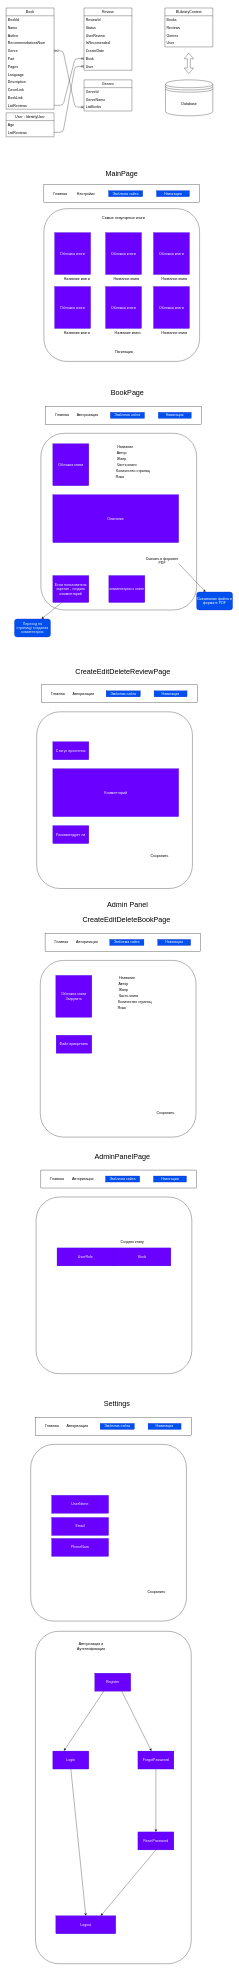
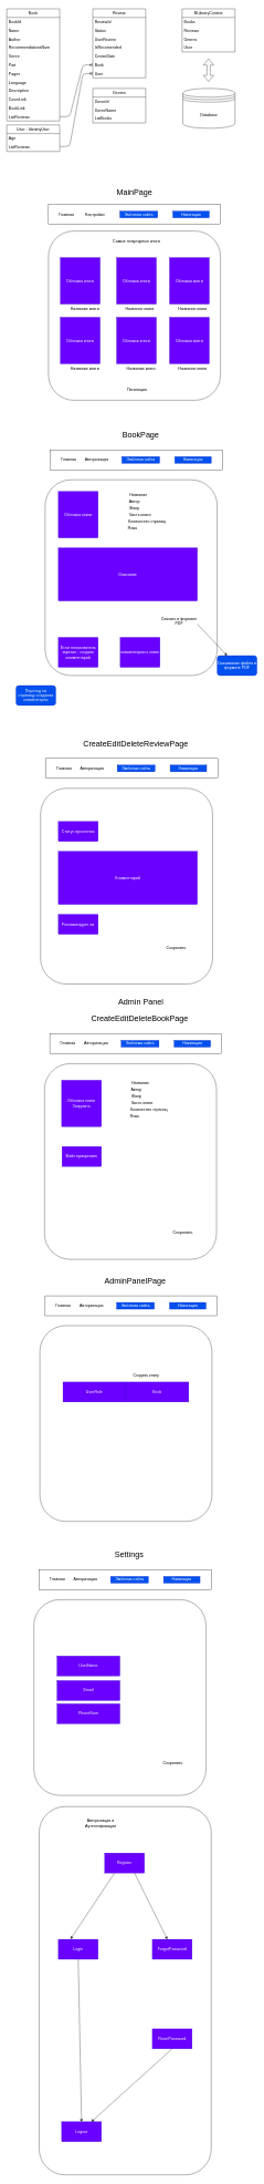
- <mxCell id="117" value="" style="edgeStyle=entityRelationEdgeStyle;fontSize=12;html=1;endArrow=ERoneToMany;startArrow=ERzeroToMany;entryX=0;entryY=0.5;entryDx=0;entryDy=0;exitX=1;exitY=0.5;exitDx=0;exitDy=0;" parent="1" source="96" target="116" edge="1"><mxGeometry width="100" height="100" relative="1" as="geometry"><mxPoint x="330" y="500" as="sourcePoint" /><mxPoint x="430" y="400" as="targetPoint" /></mxGeometry></mxCell>
- <mxCell id="43" value="" style="endArrow=classic;html=1;exitX=0.25;exitY=1;exitDx=0;exitDy=0;entryX=0.75;entryY=0;entryDx=0;entryDy=0;" parent="1" source="14" target="44" edge="1"><mxGeometry width="50" height="50" relative="1" as="geometry"><mxPoint x="616" y="1895" as="sourcePoint" /><mxPoint x="520" y="2070" as="targetPoint" /></mxGeometry></mxCell>
- <mxCell id="142" value="" style="endArrow=classic;html=1;exitX=0.5;exitY=1;exitDx=0;exitDy=0;entryX=0.5;entryY=0;entryDx=0;entryDy=0;" edge="1" parent="1" source="137" target="138"><mxGeometry width="50" height="50" relative="1" as="geometry"><mxPoint x="416" y="5650" as="sourcePoint" /><mxPoint x="515.13" y="5850" as="targetPoint" /></mxGeometry></mxCell>
- <mxCell id="139" value="Logout" style="rounded=0;whiteSpace=wrap;html=1;fillColor=#6a00ff;strokeColor=#3700CC;fontColor=#ffffff;" vertex="1" parent="1"><mxGeometry x="186" y="6390" width="200" height="60" as="geometry" /></mxCell>
+ <mxCell id="139" value="Logout" style="rounded=0;whiteSpace=wrap;html=1;fillColor=#6a00ff;strokeColor=#3700CC;fontColor=#ffffff;" vertex="1" parent="1"><mxGeometry x="186" y="6390" width="120" height="60" as="geometry" /></mxCell>
